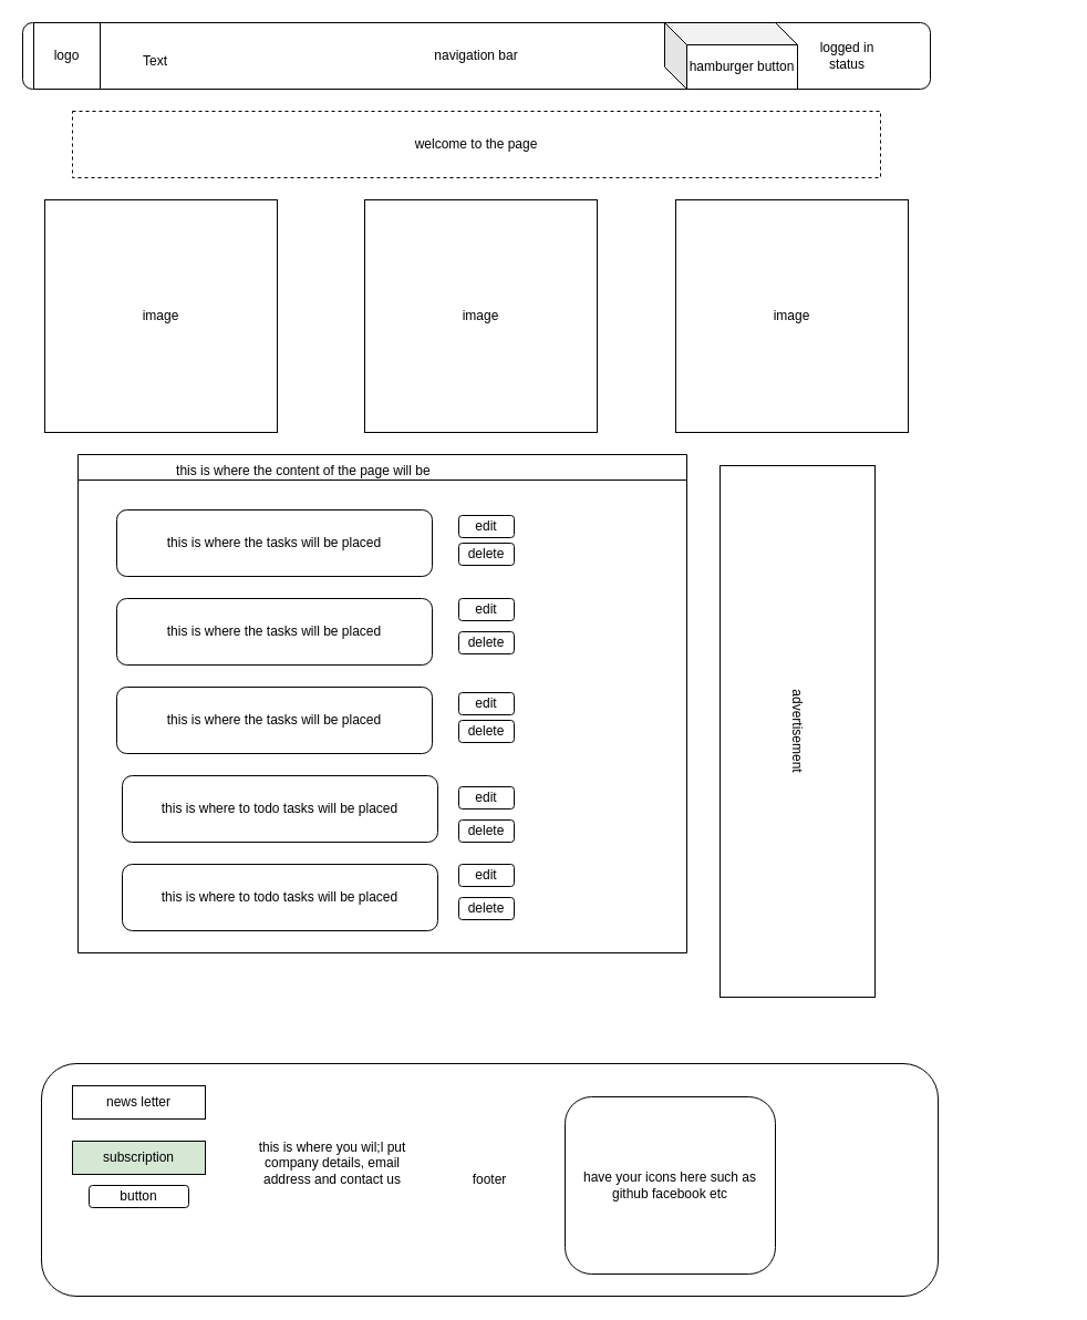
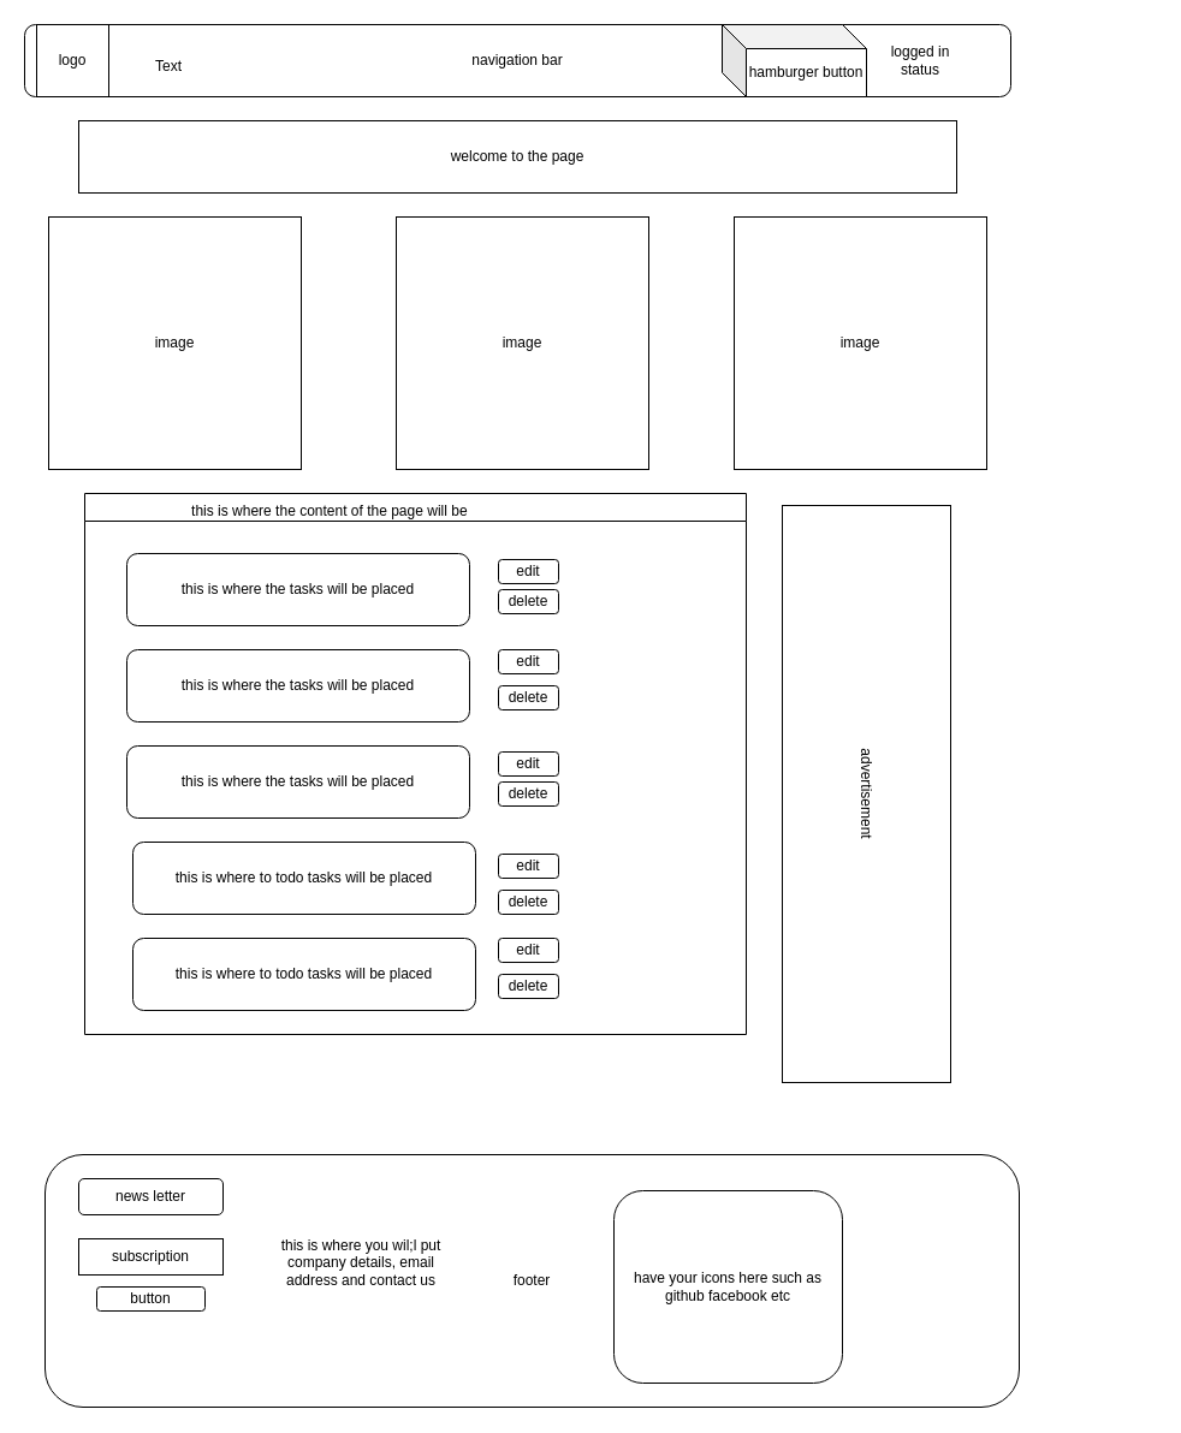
- <mxCell id="5" value="welcome to the page" style="rounded=0;whiteSpace=wrap;html=1;dashed=1;" vertex="1" parent="1"><mxGeometry x="65" y="100" width="730" height="60" as="geometry" /></mxCell>
+ <mxCell id="5" value="welcome to the page" style="rounded=0;whiteSpace=wrap;html=1;" vertex="1" parent="1"><mxGeometry x="65" y="100" width="730" height="60" as="geometry" /></mxCell>
- <mxCell id="31" value="news letter" style="rounded=0;whiteSpace=wrap;html=1;" vertex="1" parent="1"><mxGeometry x="65" y="980" width="120" height="30" as="geometry" /></mxCell>
+ <mxCell id="31" value="news letter" style="whiteSpace=wrap;html=1;rounded=1;" vertex="1" parent="1"><mxGeometry x="65" y="980" width="120" height="30" as="geometry" /></mxCell>
- <mxCell id="30" value="subscription" style="rounded=0;whiteSpace=wrap;html=1;fillColor=#d5e8d4;" vertex="1" parent="1"><mxGeometry x="65" y="1030" width="120" height="30" as="geometry" /></mxCell>
+ <mxCell id="30" value="subscription" style="rounded=0;whiteSpace=wrap;html=1;" vertex="1" parent="1"><mxGeometry x="65" y="1030" width="120" height="30" as="geometry" /></mxCell>
